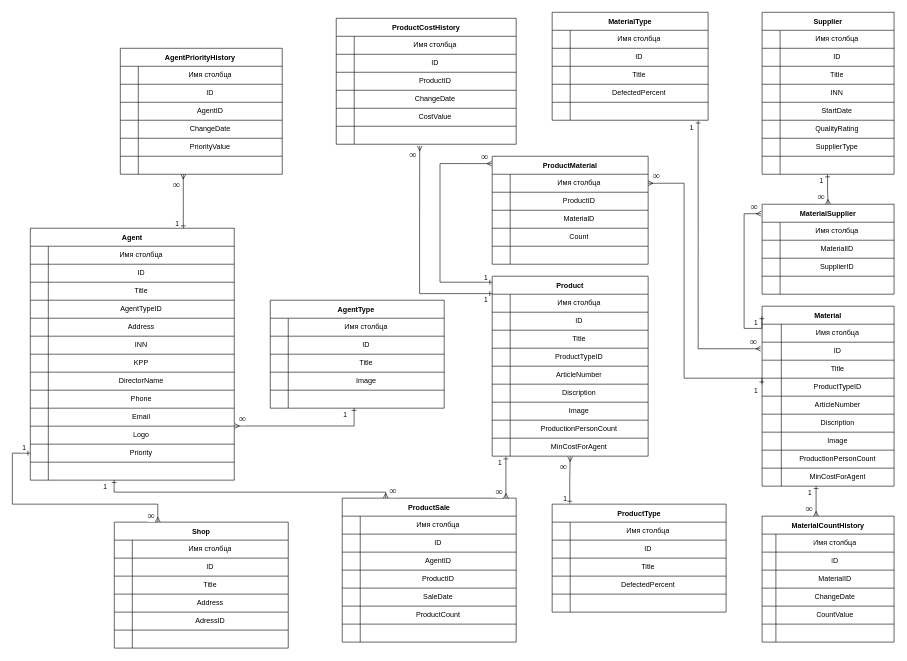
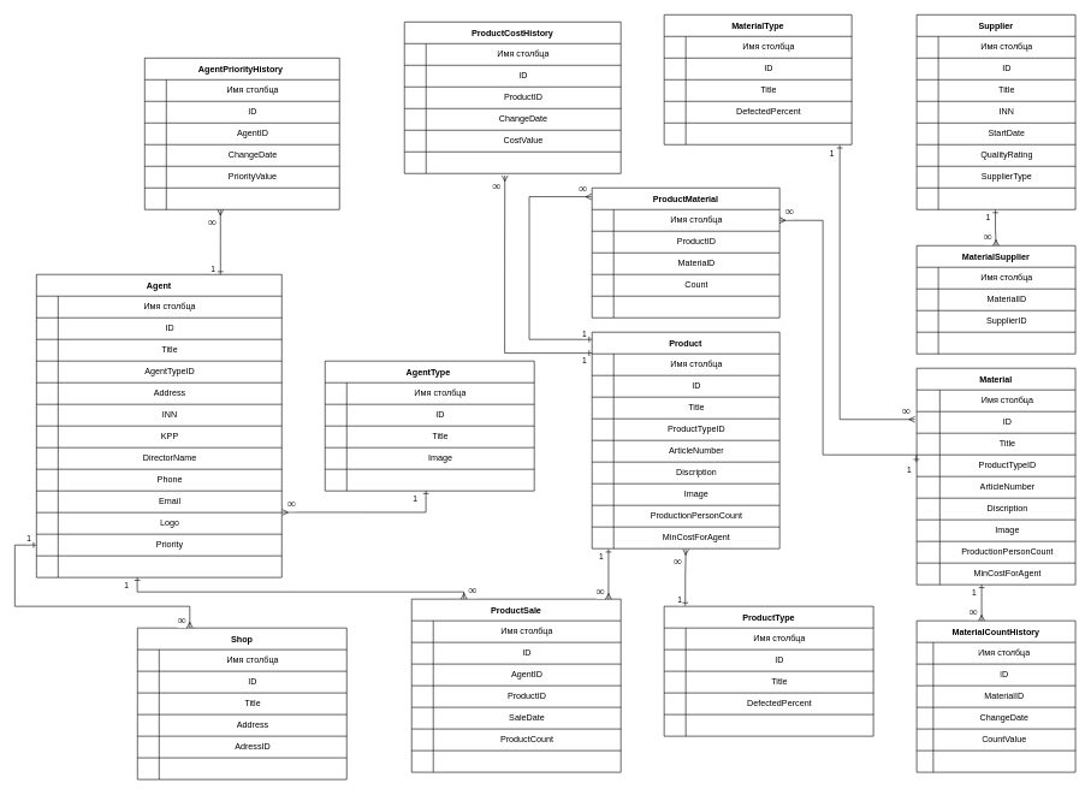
- <mxCell id="328" value="" style="endArrow=ERmany;html=1;edgeStyle=orthogonalEdgeStyle;rounded=0;startArrow=ERone;startFill=0;endFill=0;exitX=-0.002;exitY=0.056;exitDx=0;exitDy=0;entryX=-0.008;entryY=0.105;entryDx=0;entryDy=0;entryPerimeter=0;exitPerimeter=0;" edge="1" parent="1" source="194" target="181"><mxGeometry relative="1" as="geometry"><mxPoint x="1210" y="360.36" as="sourcePoint" /><mxPoint x="1210.01" y="430" as="targetPoint" /><Array as="points"><mxPoint x="1240" y="547" /><mxPoint x="1240" y="356" /></Array></mxGeometry></mxCell>
- <mxCell id="329" value="1" style="edgeLabel;resizable=0;html=1;align=left;verticalAlign=bottom;" connectable="0" vertex="1" parent="328"><mxGeometry x="-1" relative="1" as="geometry"><mxPoint x="-15" y="19" as="offset" /></mxGeometry></mxCell>
- <mxCell id="330" value="&lt;span style=&quot;color: rgb(32, 33, 34); font-family: times, serif, &amp;quot;palatino linotype&amp;quot;, &amp;quot;new athena unicode&amp;quot;, athena, gentium, code2000; font-size: 16.8px; text-align: start;&quot;&gt;∞&lt;/span&gt;" style="edgeLabel;resizable=0;html=1;align=right;verticalAlign=bottom;" connectable="0" vertex="1" parent="328"><mxGeometry x="1" relative="1" as="geometry"><mxPoint x="-5" as="offset" /></mxGeometry></mxCell>
